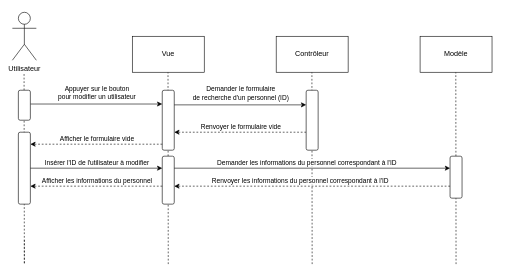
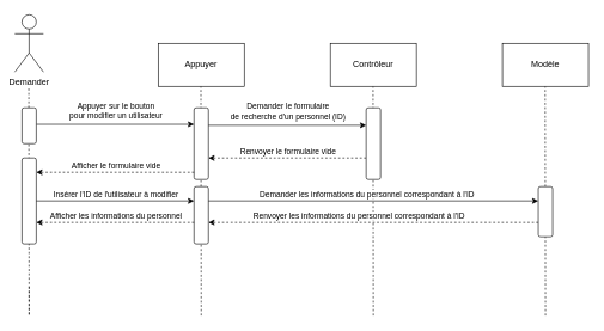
- <mxCell id="7" value="Vue" style="rounded=0;whiteSpace=wrap;html=1;" parent="1" vertex="1"><mxGeometry x="220" y="60" width="120" height="60" as="geometry" /></mxCell>
+ <mxCell id="7" value="Appuyer" style="rounded=0;whiteSpace=wrap;html=1;" parent="1" vertex="1"><mxGeometry x="220" y="60" width="120" height="60" as="geometry" /></mxCell>
- <mxCell id="6" value="Utilisateur" style="shape=umlActor;verticalLabelPosition=bottom;verticalAlign=top;html=1;outlineConnect=0;" parent="1" vertex="1"><mxGeometry x="20" y="20" width="40" height="80" as="geometry" /></mxCell>
+ <mxCell id="6" value="Demander" style="shape=umlActor;verticalLabelPosition=bottom;verticalAlign=top;html=1;outlineConnect=0;" parent="1" vertex="1"><mxGeometry x="20" y="20" width="40" height="80" as="geometry" /></mxCell>
